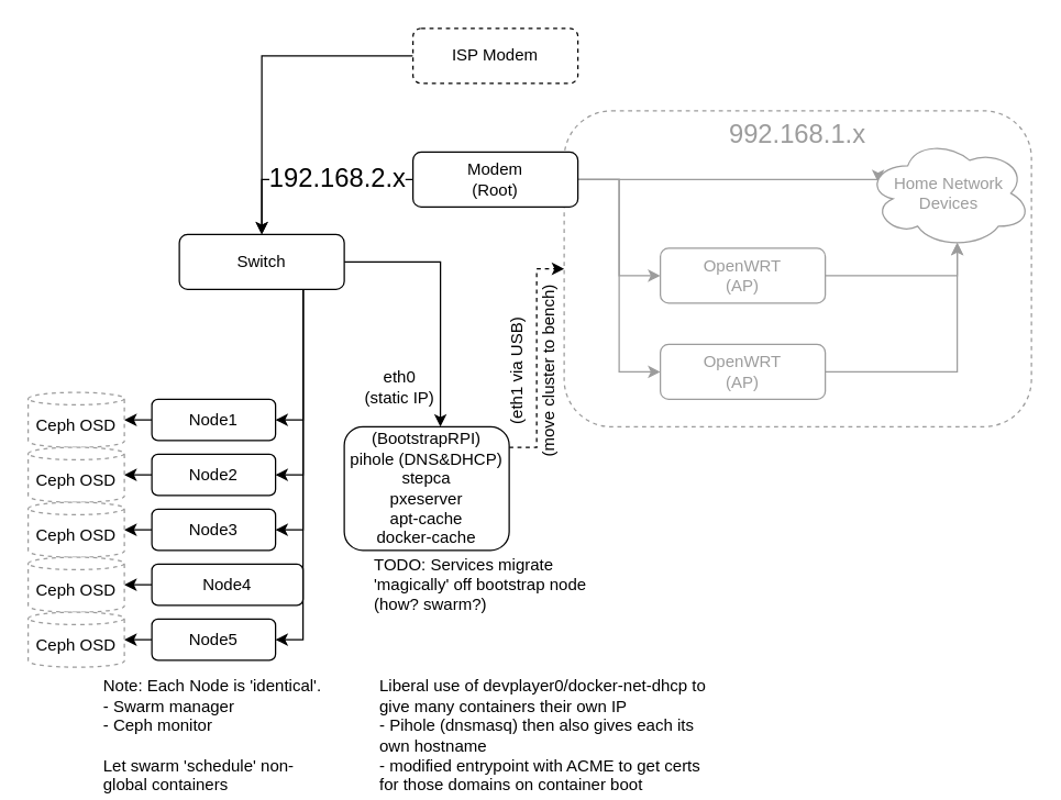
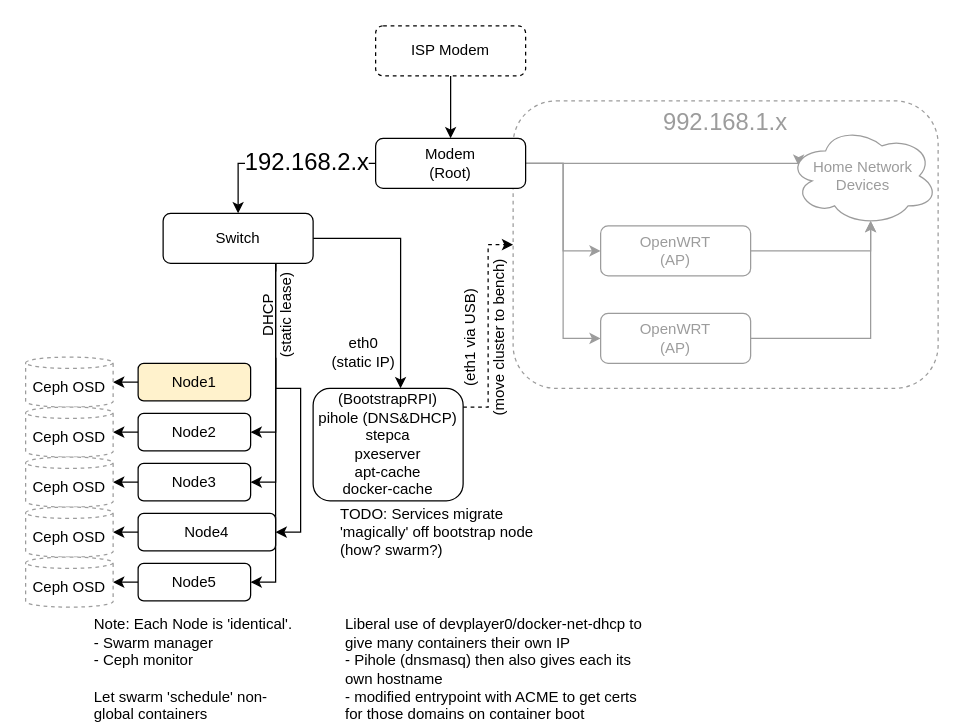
- <mxCell id="9" style="edgeStyle=orthogonalEdgeStyle;rounded=0;orthogonalLoop=1;jettySize=auto;html=1;" edge="1" parent="1" source="10" target="26"><mxGeometry relative="1" as="geometry" /></mxCell>
+ <mxCell id="9" style="edgeStyle=orthogonalEdgeStyle;rounded=0;orthogonalLoop=1;jettySize=auto;html=1;entryX=0.5;entryY=0;entryDx=0;entryDy=0;" edge="1" parent="1" source="10" target="8"><mxGeometry relative="1" as="geometry" /></mxCell>
- <mxCell id="29" value="Node1" style="rounded=1;whiteSpace=wrap;html=1;" vertex="1" parent="1"><mxGeometry x="110" y="290" width="90" height="30" as="geometry" /></mxCell>
+ <mxCell id="29" value="Node1" style="rounded=1;whiteSpace=wrap;html=1;fillColor=#fff2cc;" vertex="1" parent="1"><mxGeometry x="110" y="290" width="90" height="30" as="geometry" /></mxCell>
- <mxCell id="25" style="edgeStyle=orthogonalEdgeStyle;rounded=0;orthogonalLoop=1;jettySize=auto;html=1;exitX=0.75;exitY=1;exitDx=0;exitDy=0;entryX=1;entryY=0.5;entryDx=0;entryDy=0;strokeColor=#000000;fontSize=12;fontColor=#000000;" edge="1" parent="1" source="26" target="29"><mxGeometry relative="1" as="geometry" /></mxCell>
+ <mxCell id="21" style="edgeStyle=orthogonalEdgeStyle;rounded=0;orthogonalLoop=1;jettySize=auto;html=1;exitX=0.75;exitY=1;exitDx=0;exitDy=0;entryX=1;entryY=0.5;entryDx=0;entryDy=0;strokeColor=#000000;fontSize=12;fontColor=#9C9C9C;" edge="1" parent="1" source="26" target="35"><mxGeometry relative="1" as="geometry" /></mxCell>
+ <mxCell id="22" value="&lt;font color=&quot;#000000&quot;&gt;DHCP&lt;br&gt;(static lease)&lt;br&gt;&lt;/font&gt;" style="edgeLabel;html=1;align=center;verticalAlign=middle;resizable=0;points=[];fontSize=12;fontColor=#9C9C9C;rotation=270;" vertex="1" connectable="0" parent="21"><mxGeometry x="-0.745" y="2" relative="1" as="geometry"><mxPoint x="-2" y="10" as="offset" /></mxGeometry></mxCell>
